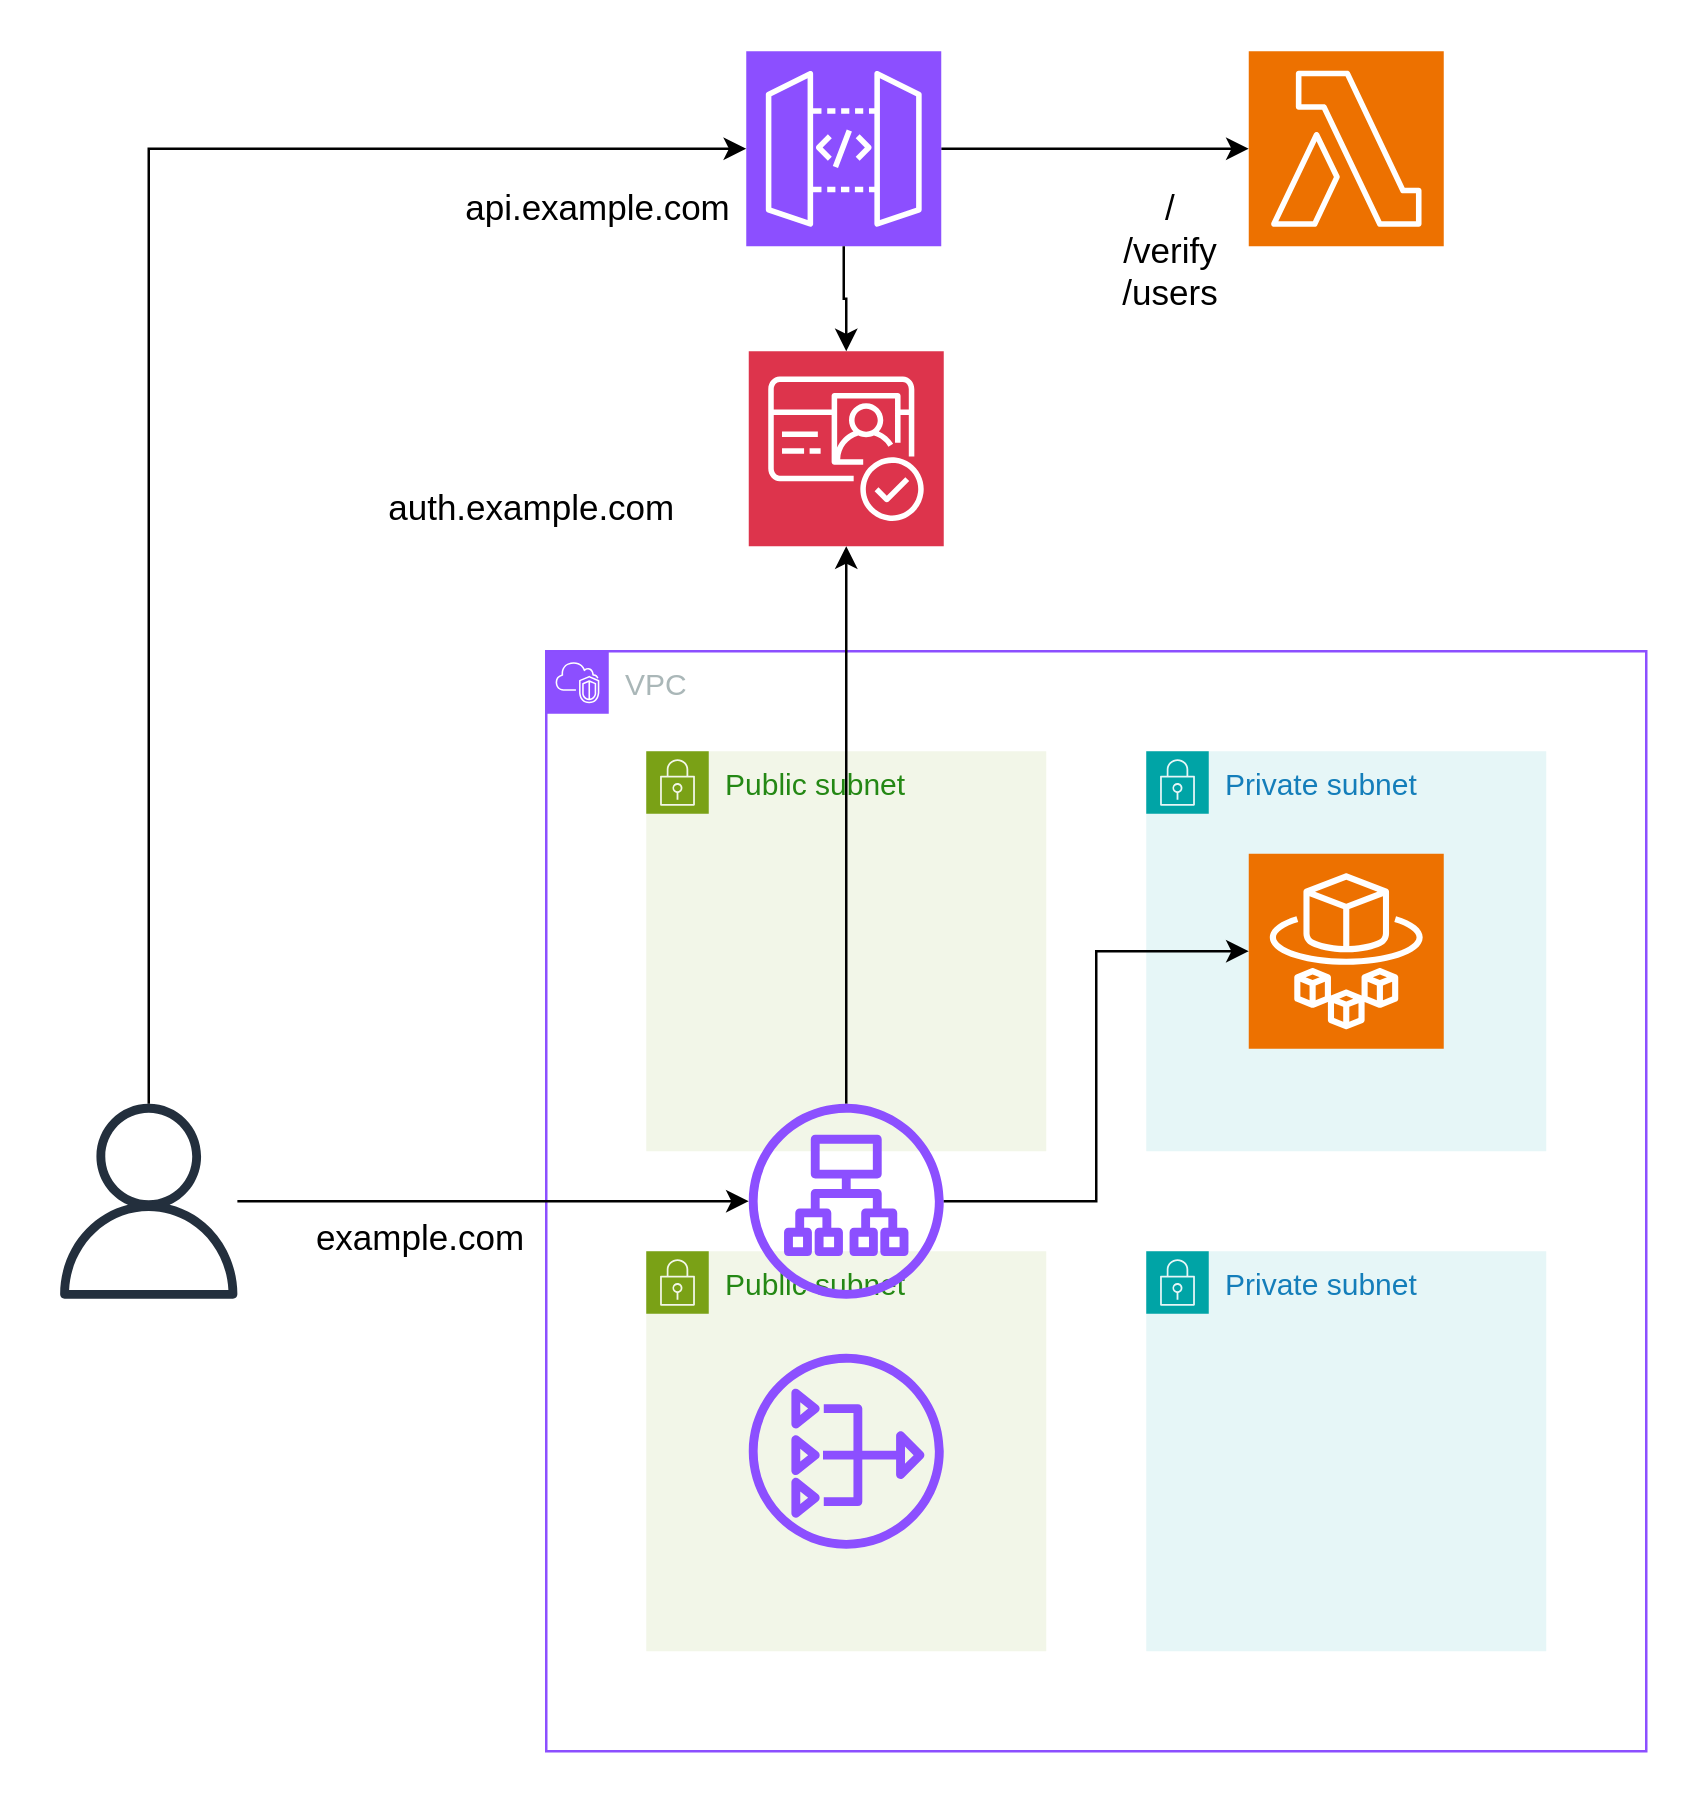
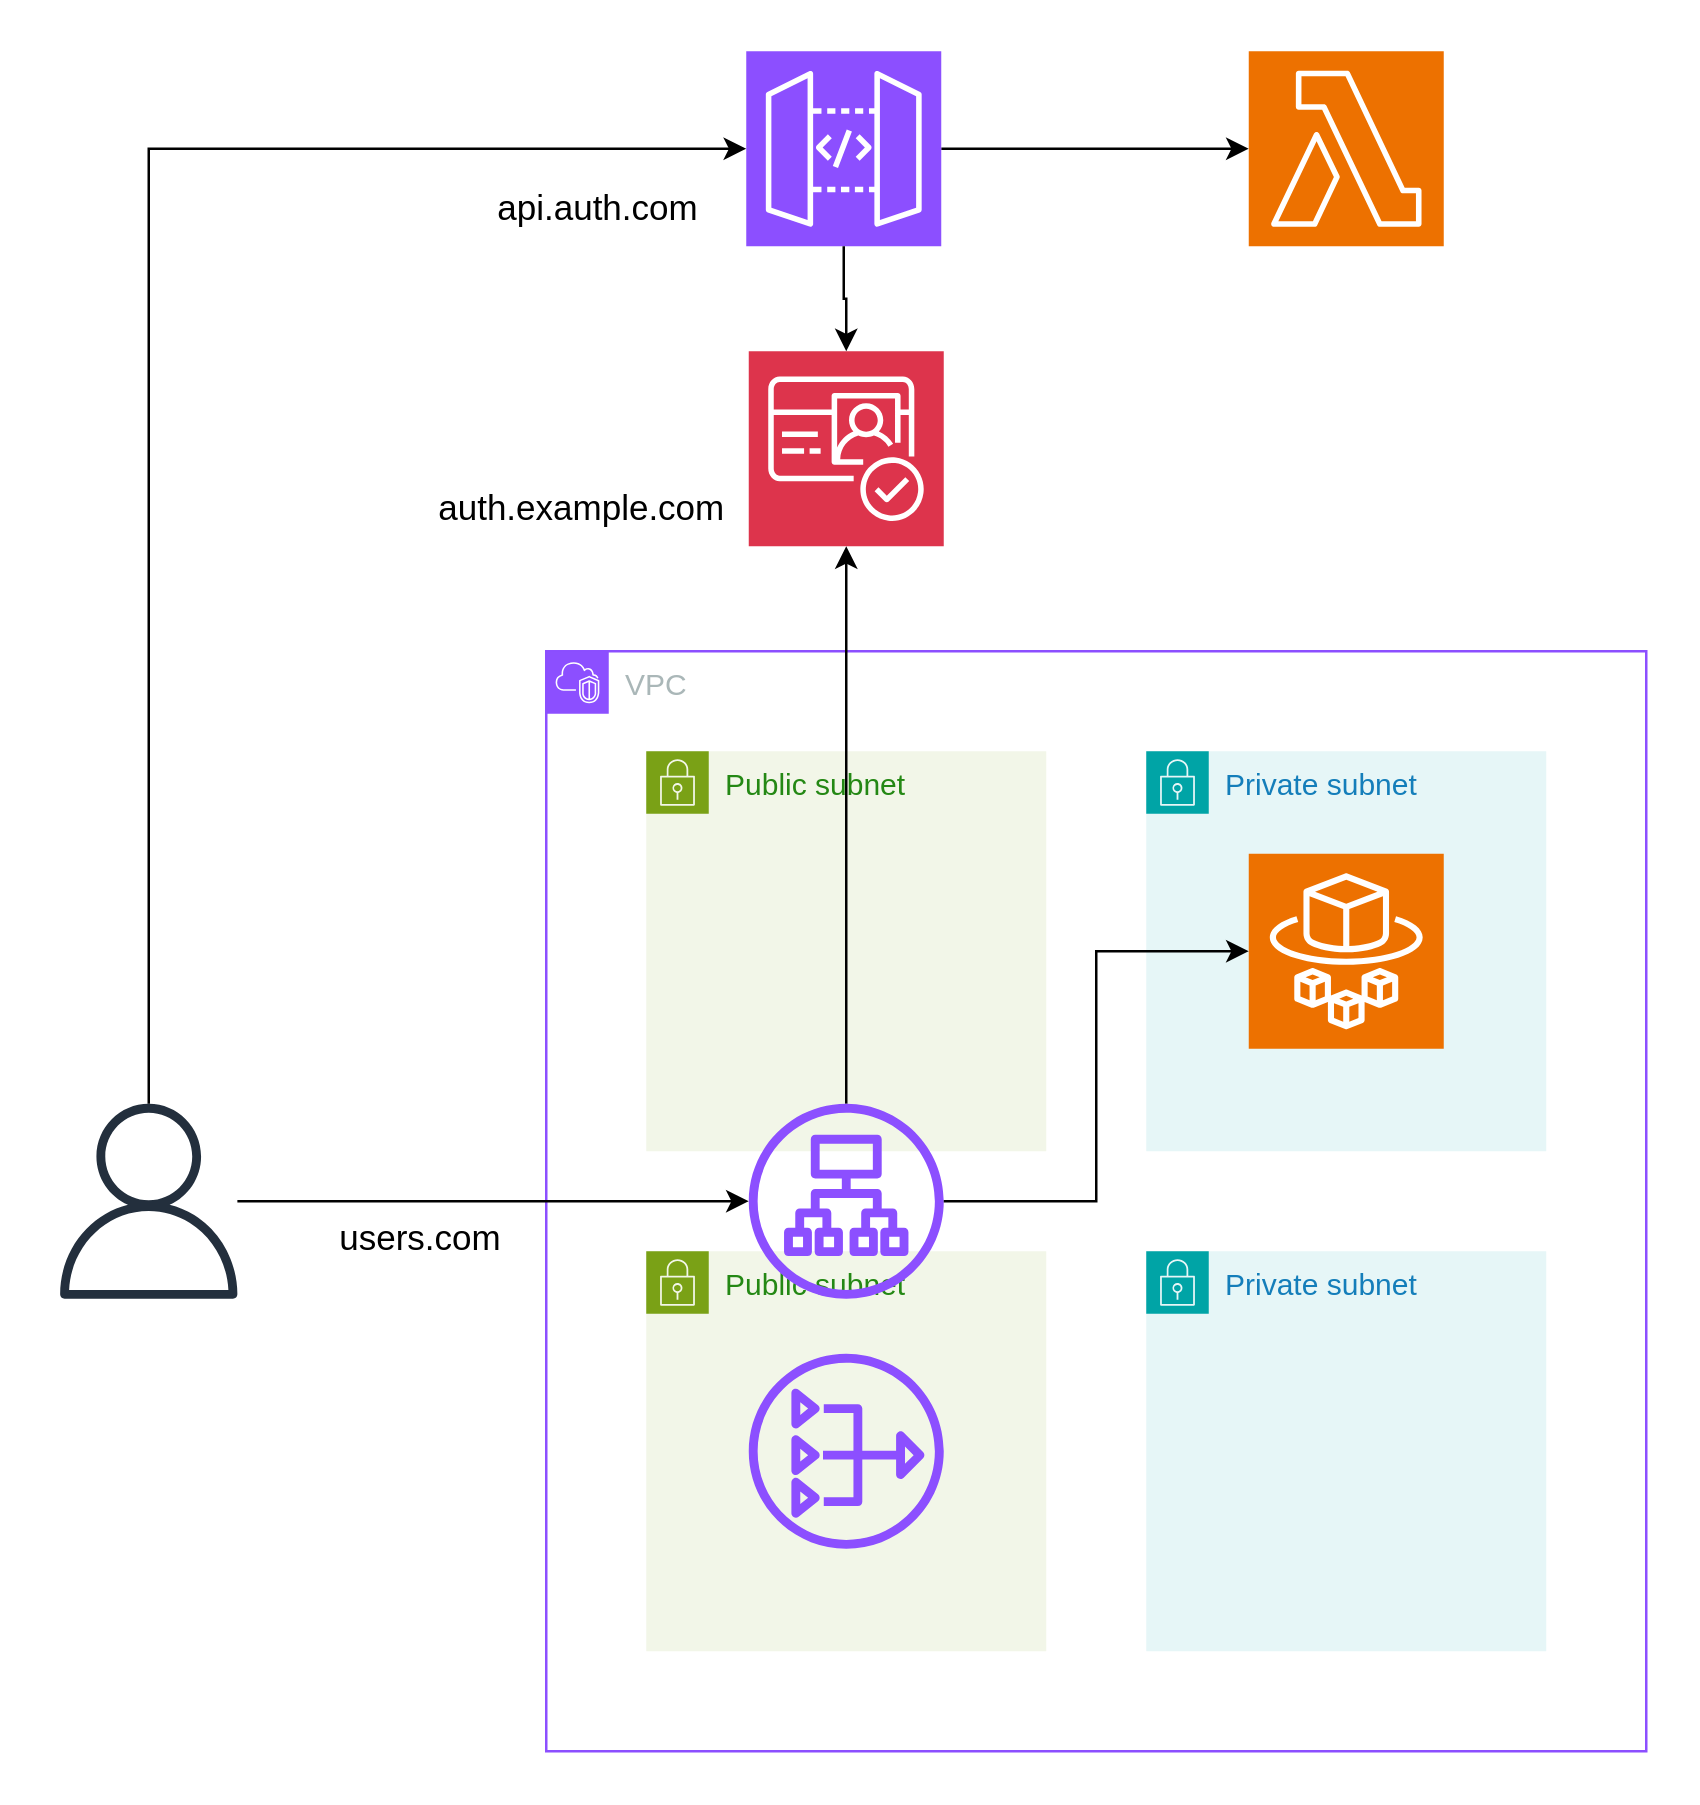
- <mxCell id="20" value="api.example.com" style="text;strokeColor=none;align=center;fillColor=none;html=1;verticalAlign=middle;whiteSpace=wrap;rounded=0;fontSize=14;" vertex="1" parent="1"><mxGeometry x="179" y="68" width="120" height="30" as="geometry" /></mxCell>
+ <mxCell id="20" value="api.auth.com" style="text;strokeColor=none;align=center;fillColor=none;html=1;verticalAlign=middle;whiteSpace=wrap;rounded=0;fontSize=14;" vertex="1" parent="1"><mxGeometry x="179" y="68" width="120" height="30" as="geometry" /></mxCell>
- <mxCell id="23" value="/&lt;div&gt;/verify&lt;/div&gt;&lt;div&gt;/users&lt;/div&gt;" style="text;strokeColor=none;align=center;fillColor=none;html=1;verticalAlign=middle;whiteSpace=wrap;rounded=0;fontSize=14;" vertex="1" parent="1"><mxGeometry x="438" y="70" width="60" height="60" as="geometry" /></mxCell>
- <mxCell id="22" value="auth.example.com" style="text;strokeColor=none;align=center;fillColor=none;html=1;verticalAlign=middle;whiteSpace=wrap;rounded=0;fontSize=14;" vertex="1" parent="1"><mxGeometry x="147" y="188" width="131" height="30" as="geometry" /></mxCell>
+ <mxCell id="22" value="auth.example.com" style="text;strokeColor=none;align=center;fillColor=none;html=1;verticalAlign=middle;whiteSpace=wrap;rounded=0;fontSize=14;" vertex="1" parent="1"><mxGeometry x="167" y="188" width="131" height="30" as="geometry" /></mxCell>
- <mxCell id="21" value="example.com" style="text;strokeColor=none;align=center;fillColor=none;html=1;verticalAlign=middle;whiteSpace=wrap;rounded=0;fontSize=14;" vertex="1" parent="1"><mxGeometry x="118" y="480" width="100" height="30" as="geometry" /></mxCell>
+ <mxCell id="21" value="users.com" style="text;strokeColor=none;align=center;fillColor=none;html=1;verticalAlign=middle;whiteSpace=wrap;rounded=0;fontSize=14;" vertex="1" parent="1"><mxGeometry x="118" y="480" width="100" height="30" as="geometry" /></mxCell>
